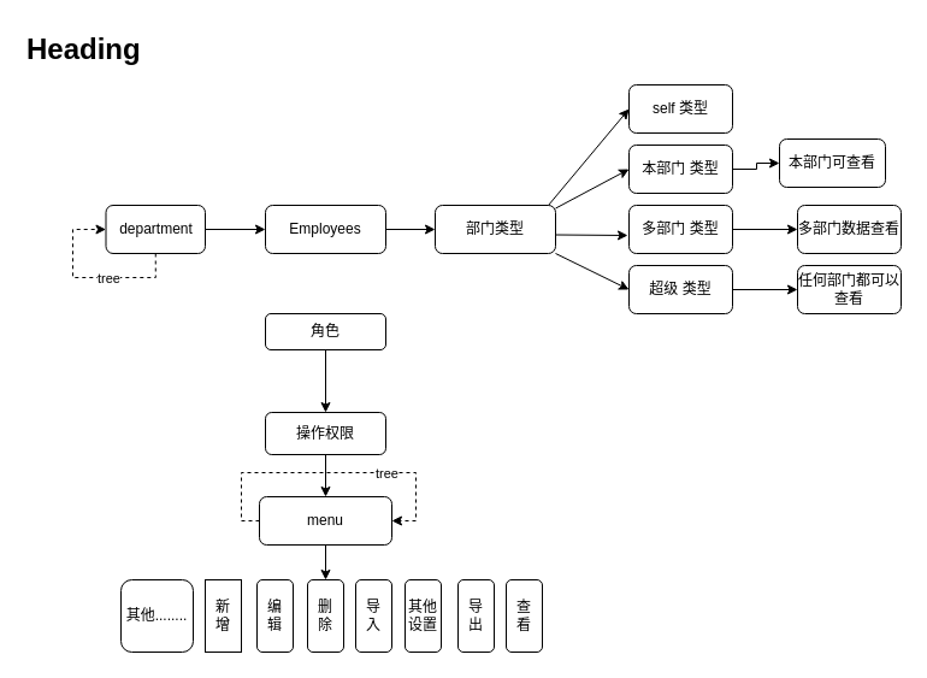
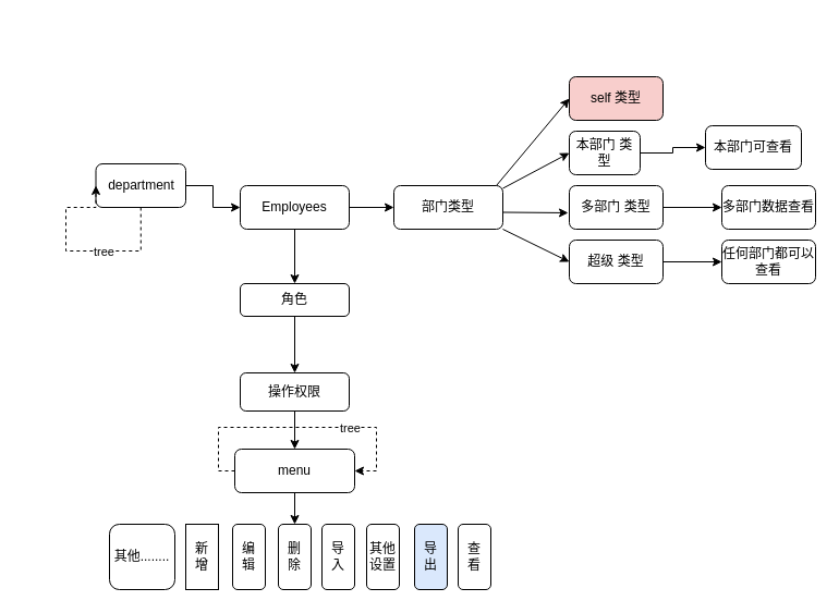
- <mxCell id="2" value="&lt;h1 style=&quot;margin-top: 0px;&quot;&gt;Heading&lt;/h1&gt;&lt;p&gt;&lt;br&gt;&lt;/p&gt;" style="text;html=1;whiteSpace=wrap;overflow=hidden;rounded=0;" vertex="1" parent="1"><mxGeometry x="20" y="20" width="180" height="120" as="geometry" /></mxCell>
- <mxCell id="20" value="self 类型" style="rounded=1;whiteSpace=wrap;html=1;" vertex="1" parent="1"><mxGeometry x="522" y="70" width="86" height="40" as="geometry" /></mxCell>
+ <mxCell id="20" value="self 类型" style="rounded=1;whiteSpace=wrap;html=1;fillColor=#f8cecc;" vertex="1" parent="1"><mxGeometry x="522" y="70" width="86" height="40" as="geometry" /></mxCell>
- <mxCell id="10" value="本部门 类型" style="rounded=1;whiteSpace=wrap;html=1;" vertex="1" parent="1"><mxGeometry x="522" y="120" width="86" height="40" as="geometry" /></mxCell>
+ <mxCell id="10" value="本部门 类型" style="rounded=1;whiteSpace=wrap;html=1;" vertex="1" parent="1"><mxGeometry x="522" y="120" width="65" height="40" as="geometry" /></mxCell>
- <mxCell id="4" value="department" style="rounded=1;whiteSpace=wrap;html=1;" vertex="1" parent="1"><mxGeometry x="87.5" y="170" width="82.5" height="40" as="geometry" /></mxCell>
+ <mxCell id="4" value="department" style="rounded=1;whiteSpace=wrap;html=1;" vertex="1" parent="1"><mxGeometry x="87.5" y="150" width="82.5" height="40" as="geometry" /></mxCell>
+ <mxCell id="35" style="edgeStyle=orthogonalEdgeStyle;rounded=0;orthogonalLoop=1;jettySize=auto;html=1;entryX=0.5;entryY=0;entryDx=0;entryDy=0;" edge="1" parent="1" source="36" target="33"><mxGeometry relative="1" as="geometry" /></mxCell>
- <mxCell id="30" value="导&lt;br&gt;出" style="rounded=1;whiteSpace=wrap;html=1;" vertex="1" parent="1"><mxGeometry x="380" y="481" width="30" height="60" as="geometry" /></mxCell>
+ <mxCell id="30" value="导&lt;br&gt;出" style="rounded=1;whiteSpace=wrap;html=1;fillColor=#dae8fc;" vertex="1" parent="1"><mxGeometry x="380" y="481" width="30" height="60" as="geometry" /></mxCell>
